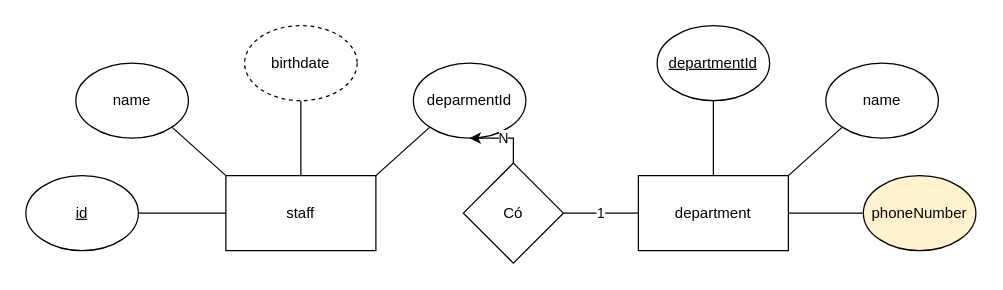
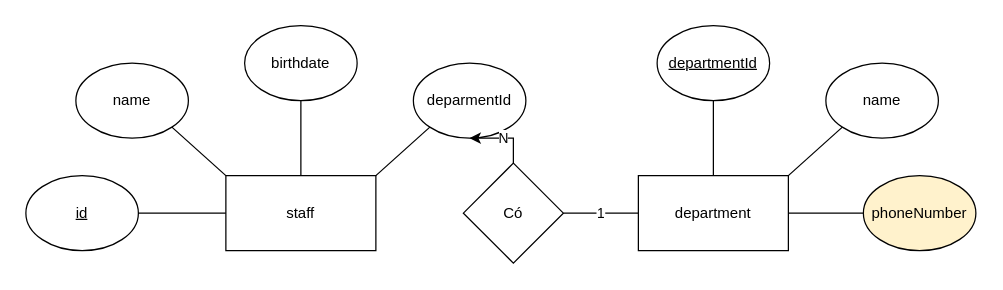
- <mxCell id="7" value="birthdate" style="ellipse;whiteSpace=wrap;html=1;dashed=1;" parent="1" vertex="1"><mxGeometry x="195" y="20" width="90" height="60" as="geometry" /></mxCell>
+ <mxCell id="7" value="birthdate" style="ellipse;whiteSpace=wrap;html=1;" parent="1" vertex="1"><mxGeometry x="195" y="20" width="90" height="60" as="geometry" /></mxCell>
